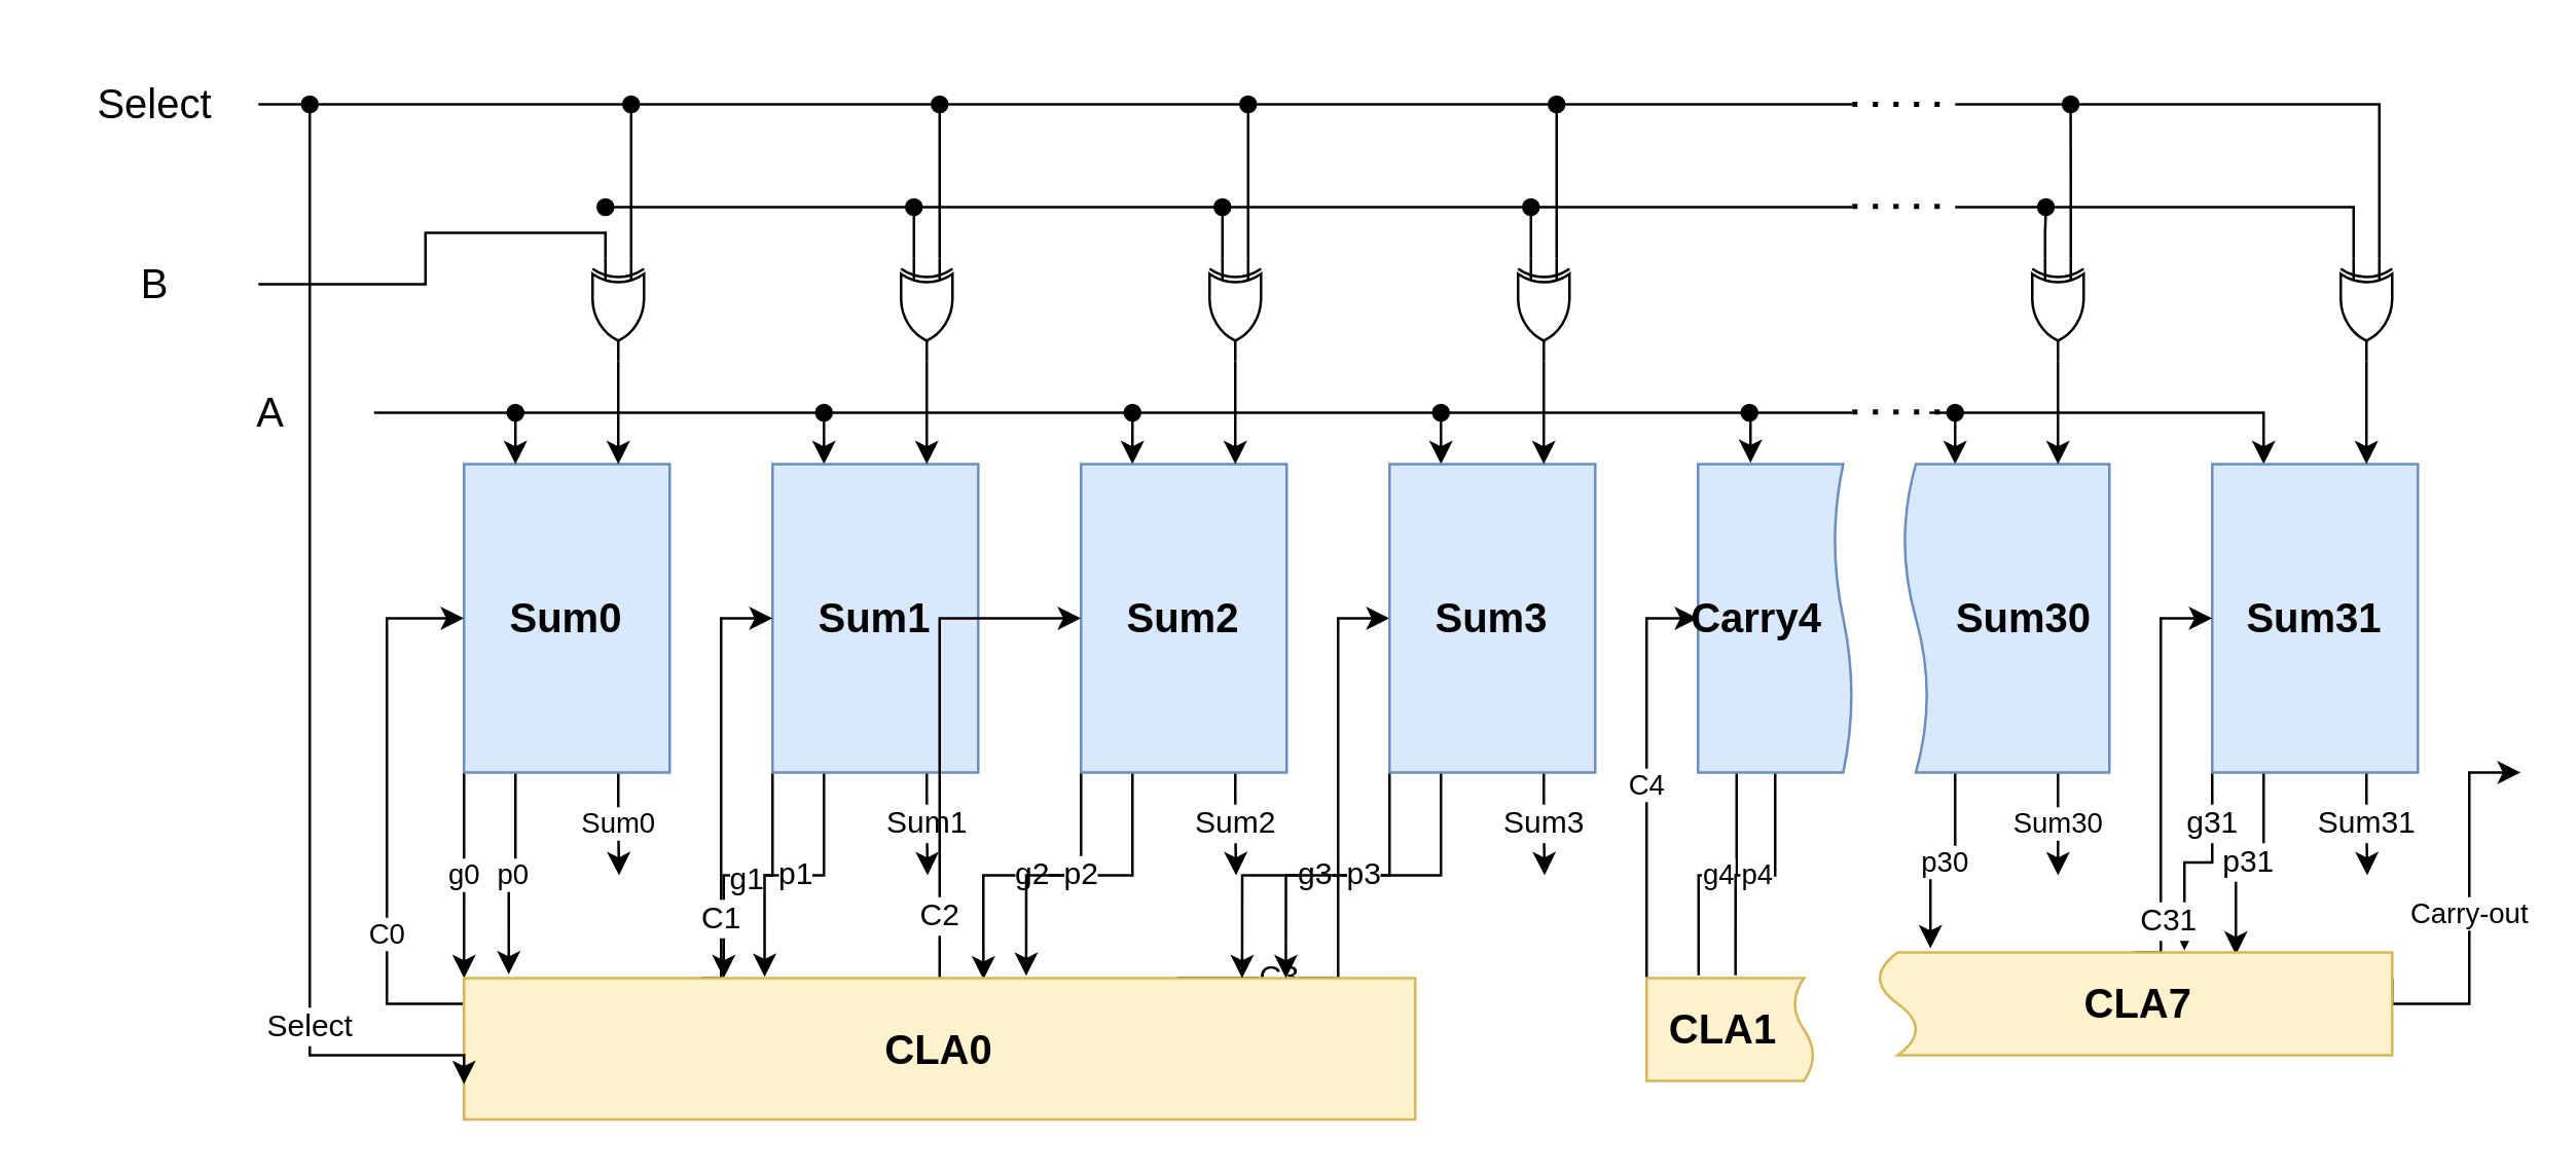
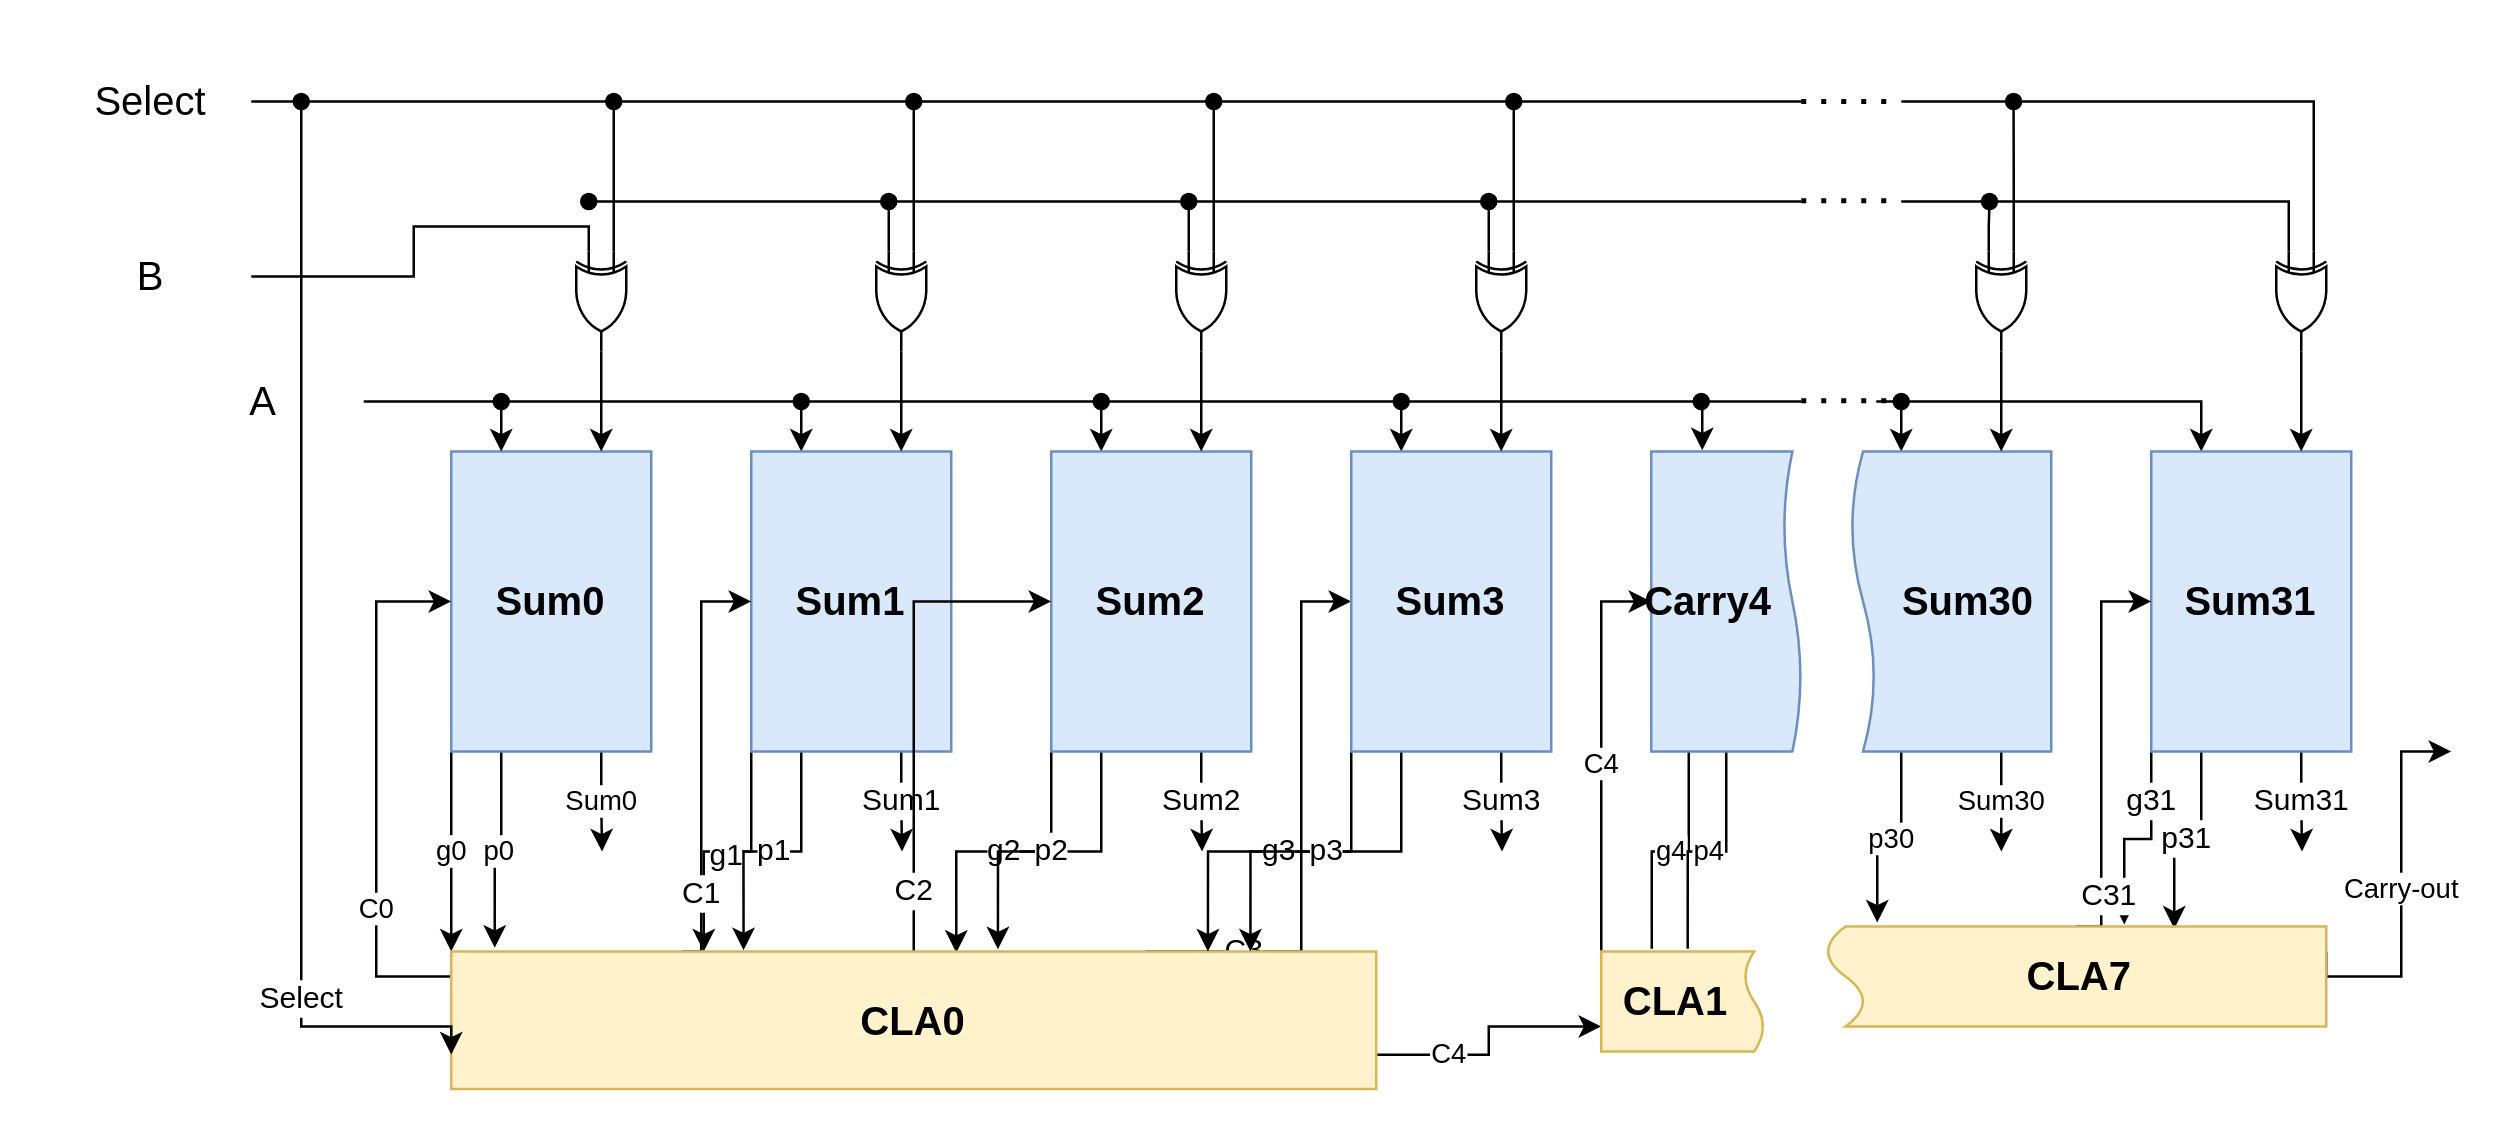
+ <mxCell id="26" value="C4" style="edgeStyle=orthogonalEdgeStyle;rounded=0;html=1;exitX=1;exitY=0.75;exitDx=0;exitDy=0;entryX=0.25;entryY=0;entryDx=0;entryDy=0;startArrow=none;startFill=0;endArrow=classic;endFill=1;" edge="1" parent="1" source="27" target="63"><mxGeometry x="-0.429" relative="1" as="geometry"><mxPoint as="offset" /></mxGeometry></mxCell>
